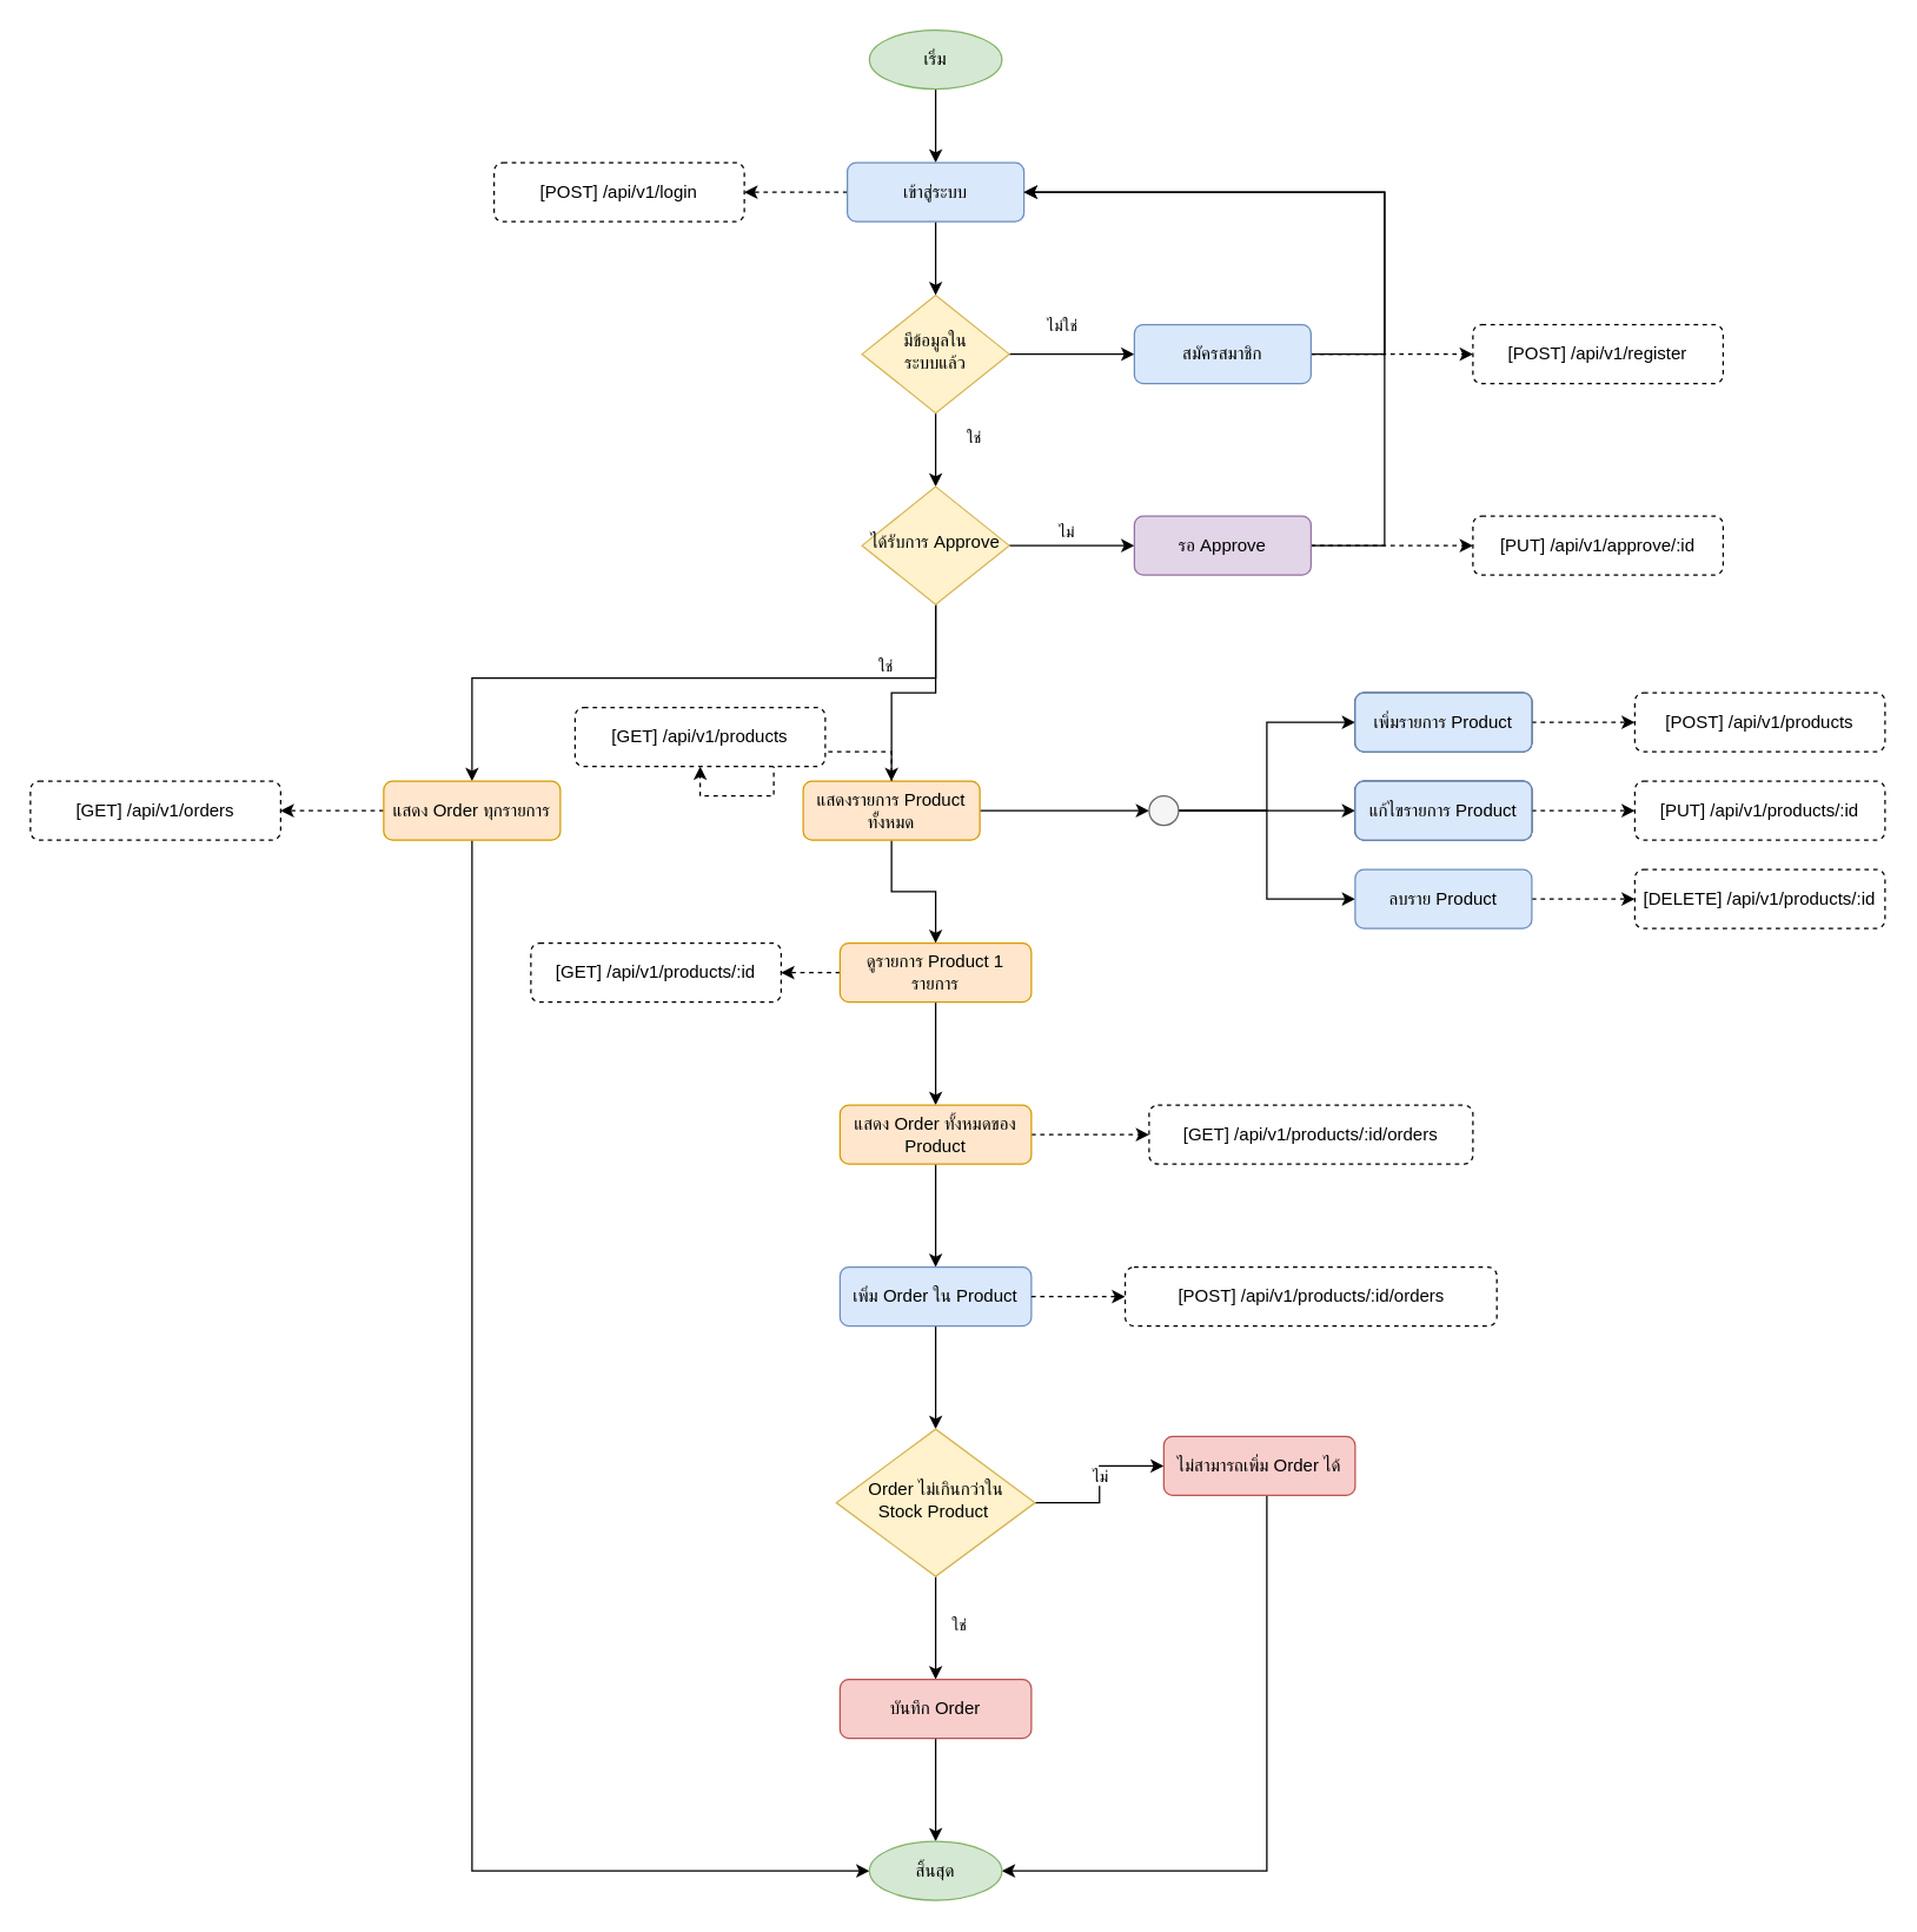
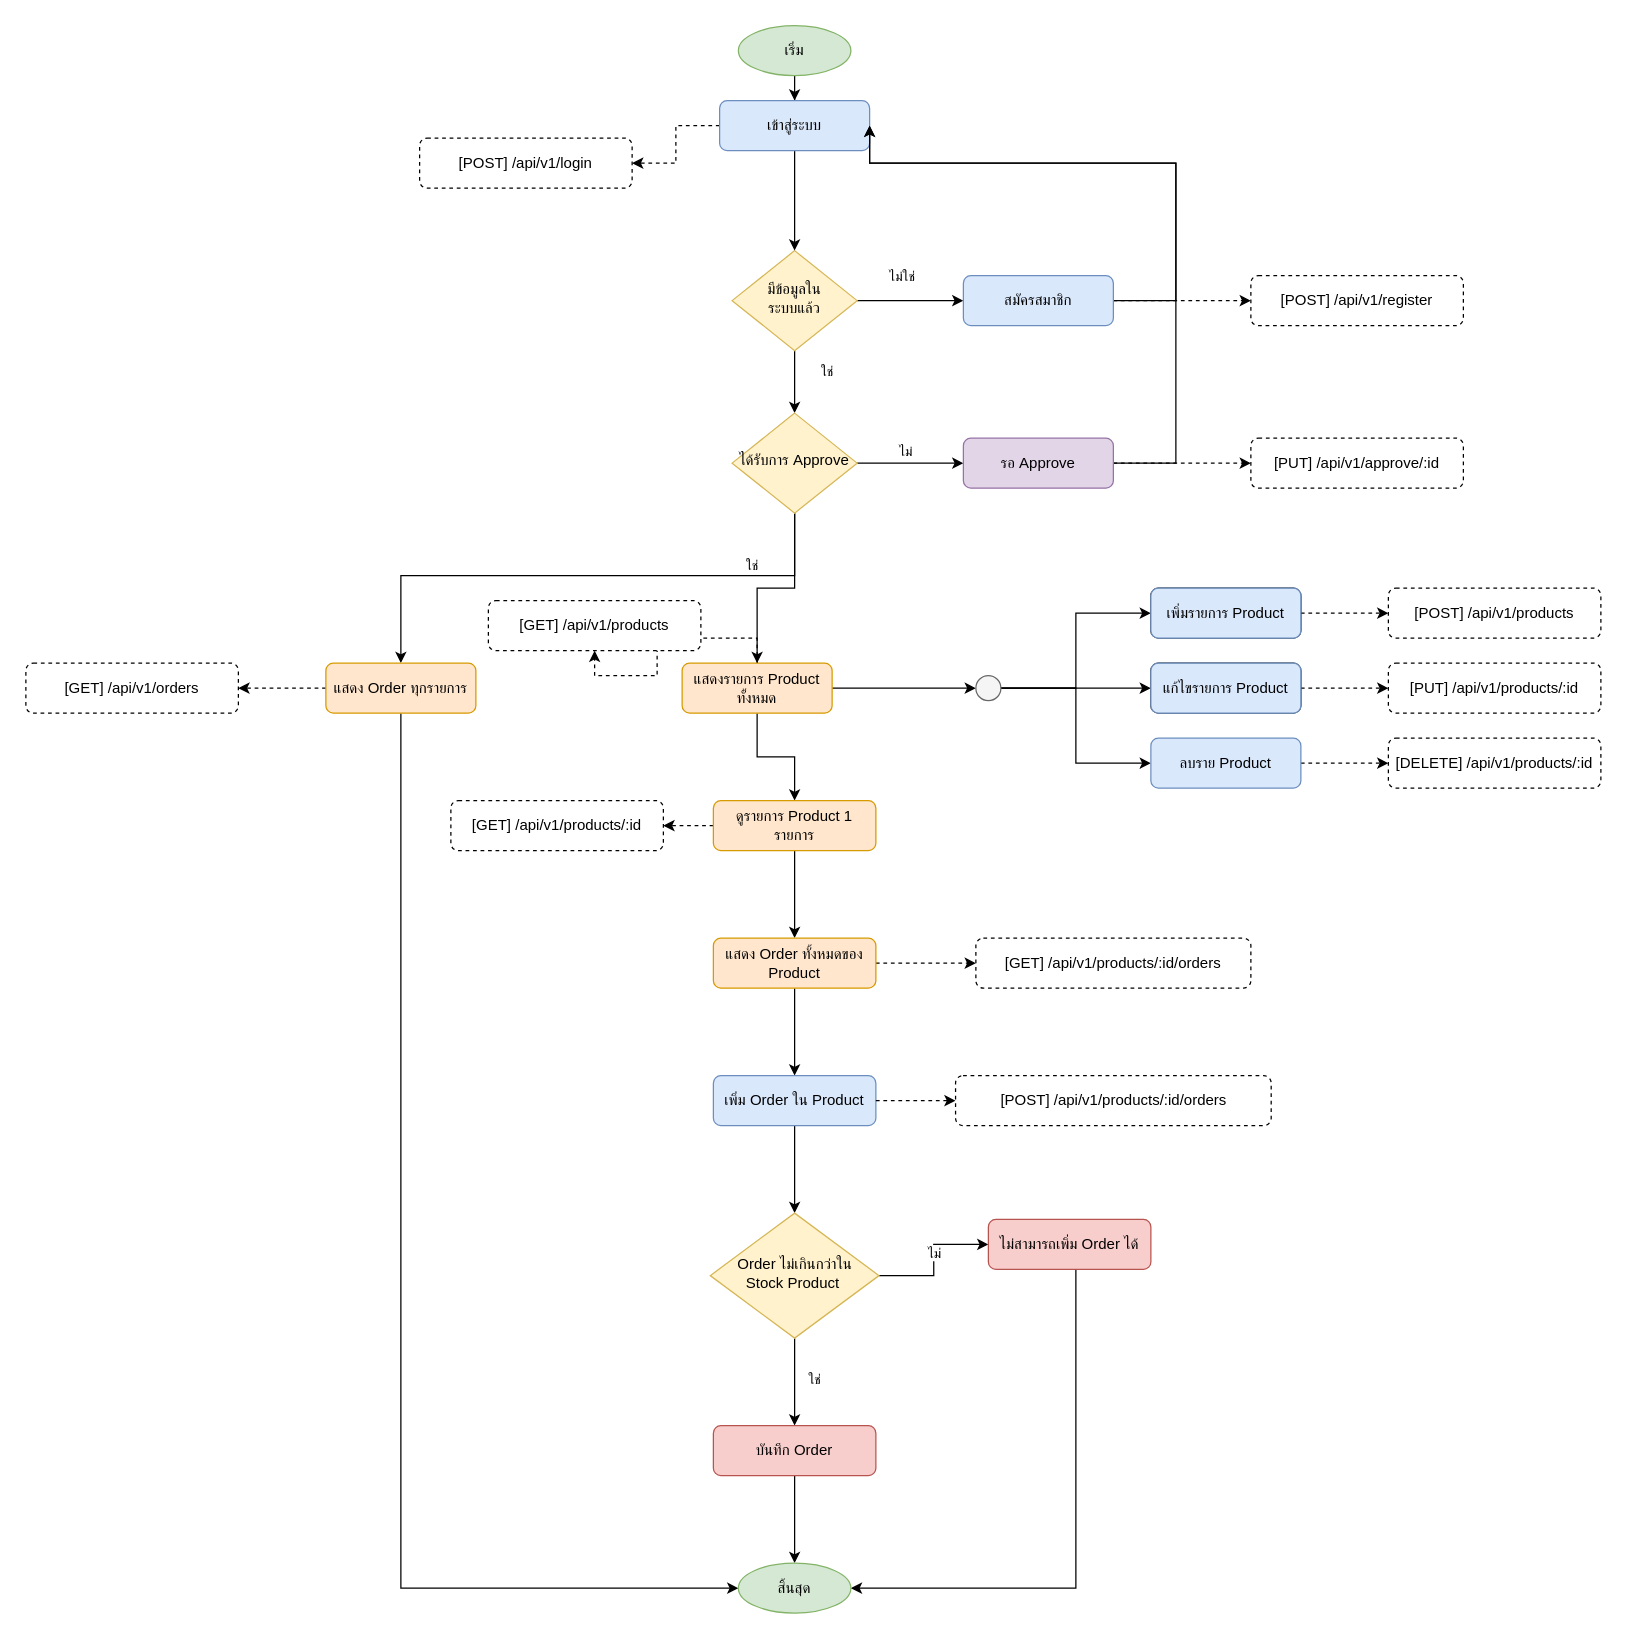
- <mxCell id="11" value="เข้าสู่ระบบ" style="rounded=1;whiteSpace=wrap;html=1;fontSize=12;glass=0;strokeWidth=1;shadow=0;fillColor=#dae8fc;strokeColor=#6c8ebf;" vertex="1" parent="1"><mxGeometry x="575" y="110" width="120" height="40" as="geometry" /></mxCell>
+ <mxCell id="11" value="เข้าสู่ระบบ" style="rounded=1;whiteSpace=wrap;html=1;fontSize=12;glass=0;strokeWidth=1;shadow=0;fillColor=#dae8fc;strokeColor=#6c8ebf;" vertex="1" parent="1"><mxGeometry x="575" y="80" width="120" height="40" as="geometry" /></mxCell>
